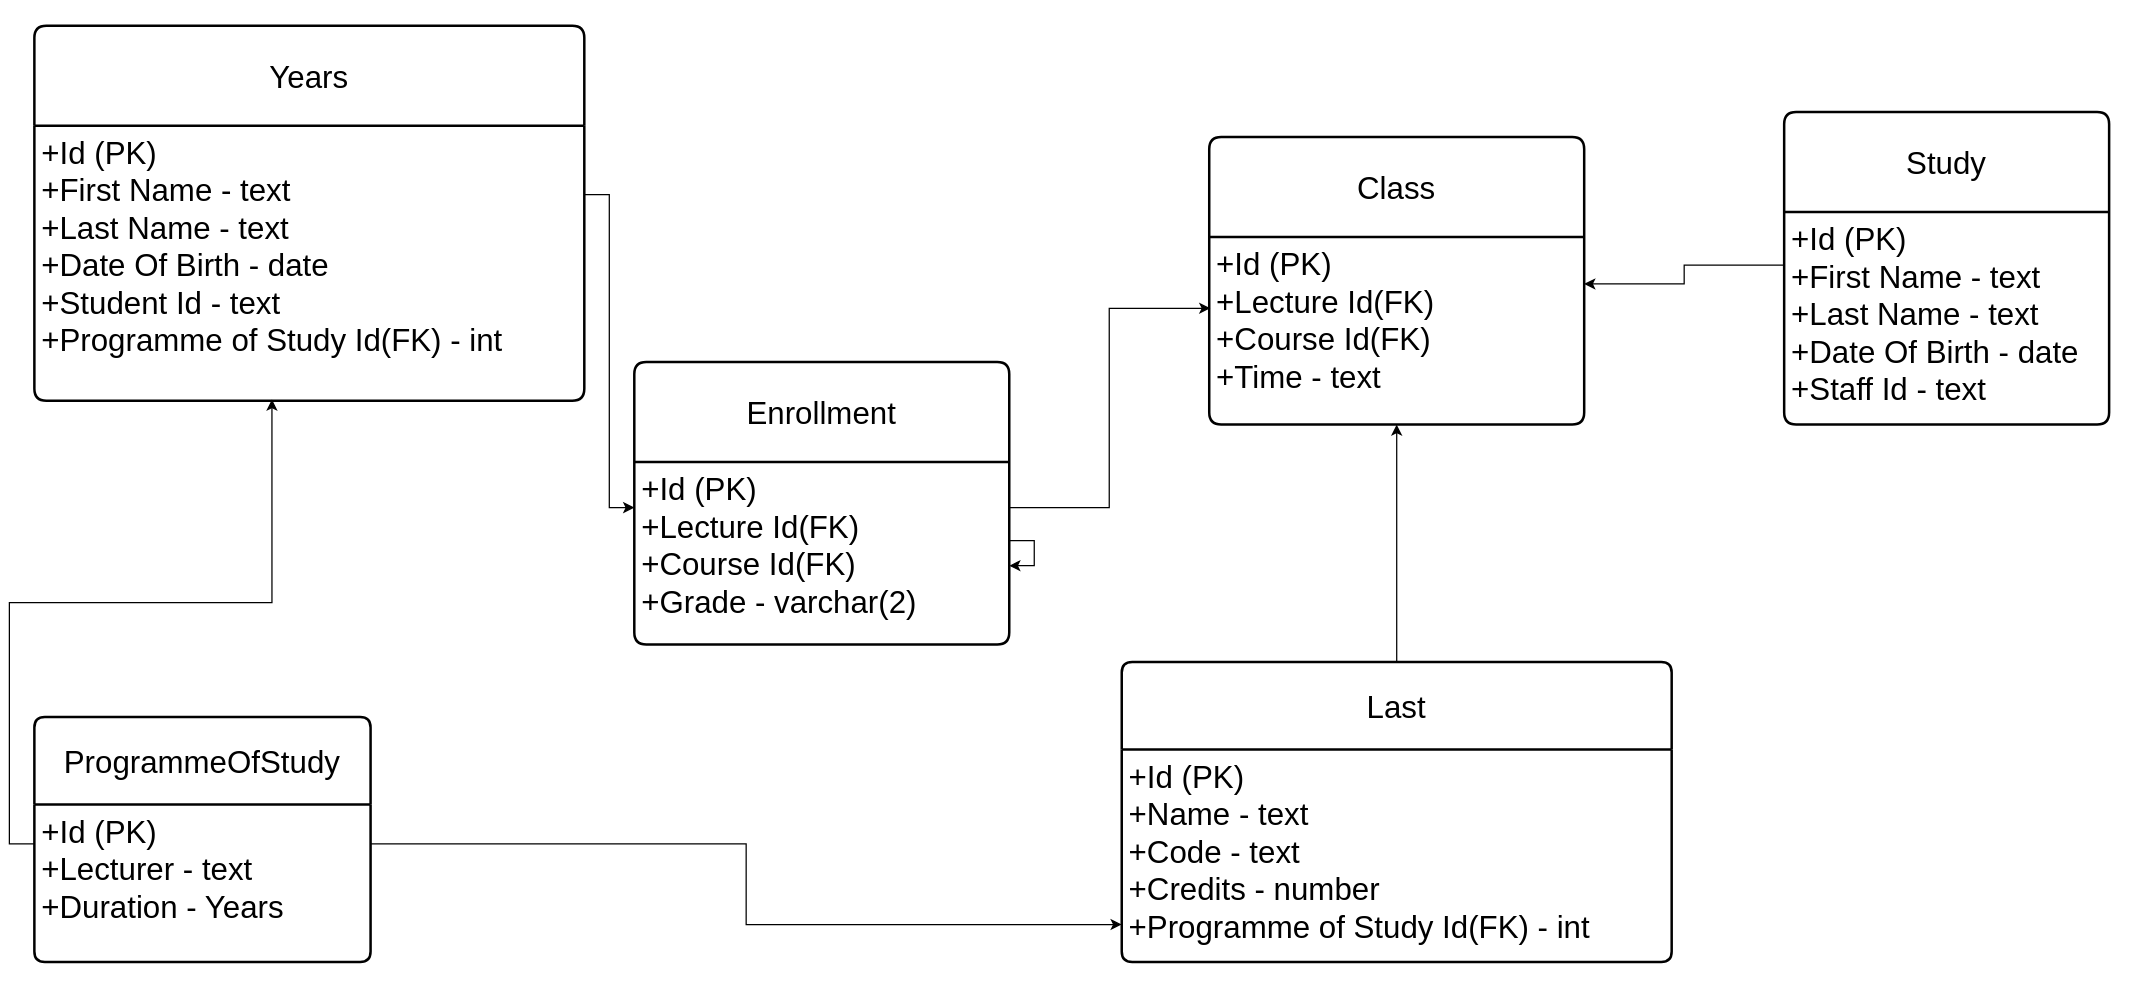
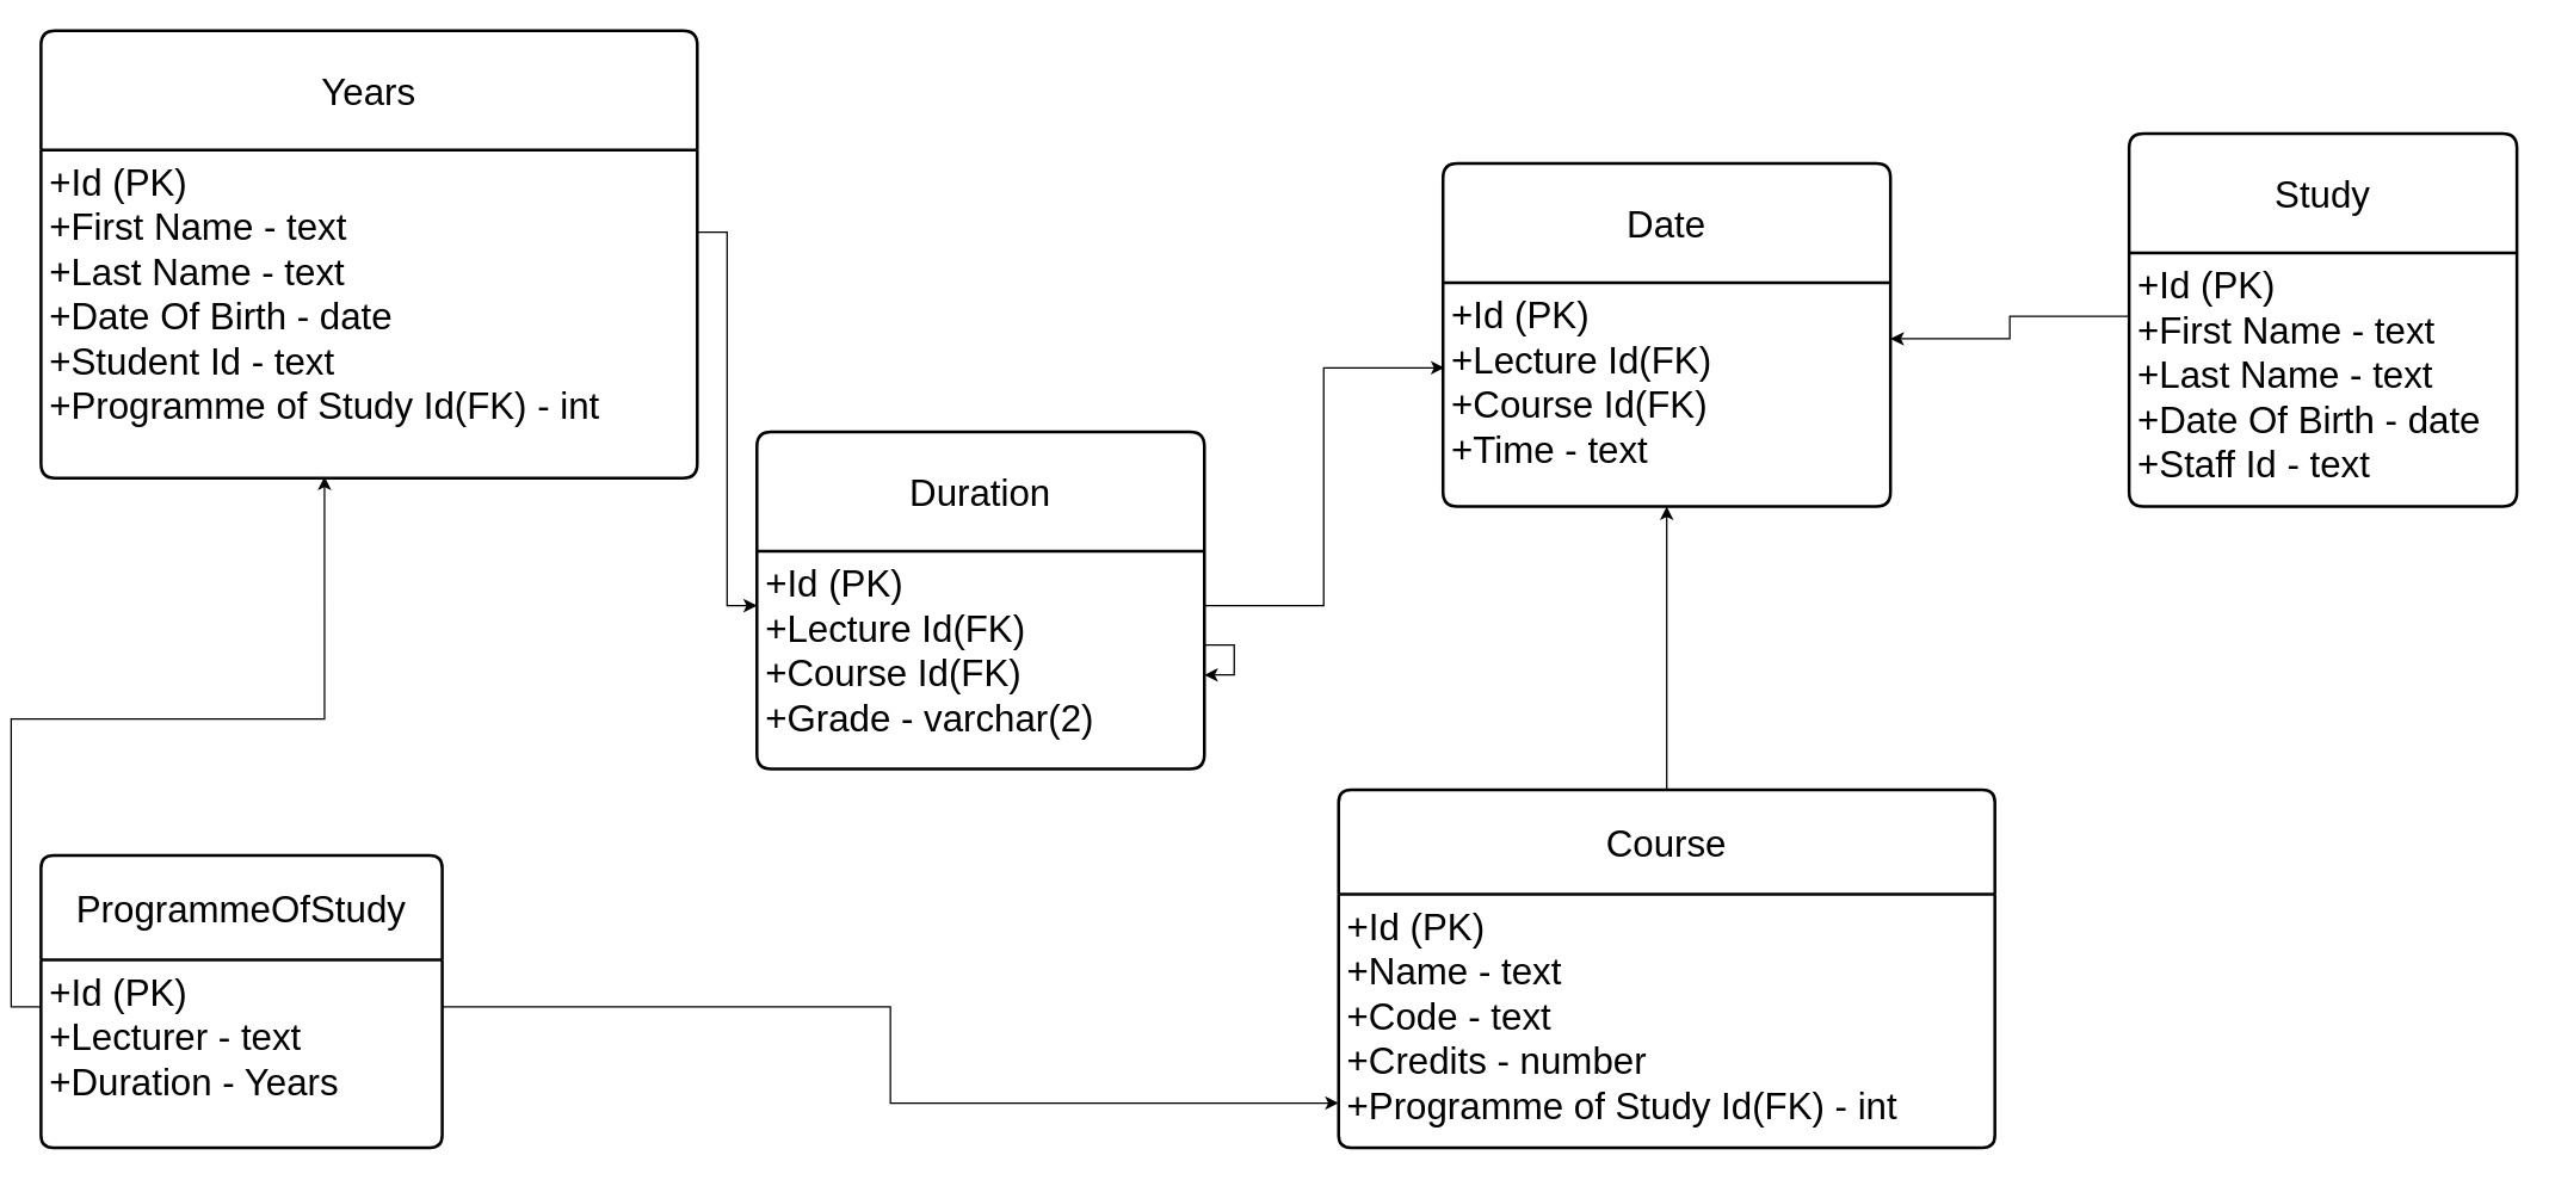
- <mxCell id="13" value="&lt;font style=&quot;font-size: 25px;&quot;&gt;Class&lt;/font&gt;" style="swimlane;childLayout=stackLayout;horizontal=1;startSize=80;horizontalStack=0;rounded=1;fontSize=14;fontStyle=0;strokeWidth=2;resizeParent=0;resizeLast=1;shadow=0;dashed=0;align=center;arcSize=4;whiteSpace=wrap;html=1;" vertex="1" parent="1"><mxGeometry x="960" y="109" width="300" height="230" as="geometry" /></mxCell>
+ <mxCell id="13" value="&lt;font style=&quot;font-size: 25px;&quot;&gt;Date&lt;/font&gt;" style="swimlane;childLayout=stackLayout;horizontal=1;startSize=80;horizontalStack=0;rounded=1;fontSize=14;fontStyle=0;strokeWidth=2;resizeParent=0;resizeLast=1;shadow=0;dashed=0;align=center;arcSize=4;whiteSpace=wrap;html=1;" vertex="1" parent="1"><mxGeometry x="960" y="109" width="300" height="230" as="geometry" /></mxCell>
- <mxCell id="16" value="&lt;font style=&quot;font-size: 25px;&quot;&gt;Enrollment&lt;/font&gt;" style="swimlane;childLayout=stackLayout;horizontal=1;startSize=80;horizontalStack=0;rounded=1;fontSize=14;fontStyle=0;strokeWidth=2;resizeParent=0;resizeLast=1;shadow=0;dashed=0;align=center;arcSize=4;whiteSpace=wrap;html=1;" vertex="1" parent="1"><mxGeometry x="500" y="289" width="300" height="226" as="geometry" /></mxCell>
+ <mxCell id="16" value="&lt;font style=&quot;font-size: 25px;&quot;&gt;Duration&lt;/font&gt;" style="swimlane;childLayout=stackLayout;horizontal=1;startSize=80;horizontalStack=0;rounded=1;fontSize=14;fontStyle=0;strokeWidth=2;resizeParent=0;resizeLast=1;shadow=0;dashed=0;align=center;arcSize=4;whiteSpace=wrap;html=1;" vertex="1" parent="1"><mxGeometry x="500" y="289" width="300" height="226" as="geometry" /></mxCell>
- <mxCell id="7" value="&lt;font style=&quot;font-size: 25px;&quot;&gt;Last&lt;/font&gt;" style="swimlane;childLayout=stackLayout;horizontal=1;startSize=70;horizontalStack=0;rounded=1;fontSize=14;fontStyle=0;strokeWidth=2;resizeParent=0;resizeLast=1;shadow=0;dashed=0;align=center;arcSize=4;whiteSpace=wrap;html=1;" parent="1" vertex="1"><mxGeometry x="890" y="529" width="440" height="240" as="geometry" /></mxCell>
+ <mxCell id="7" value="&lt;font style=&quot;font-size: 25px;&quot;&gt;Course&lt;/font&gt;" style="swimlane;childLayout=stackLayout;horizontal=1;startSize=70;horizontalStack=0;rounded=1;fontSize=14;fontStyle=0;strokeWidth=2;resizeParent=0;resizeLast=1;shadow=0;dashed=0;align=center;arcSize=4;whiteSpace=wrap;html=1;" parent="1" vertex="1"><mxGeometry x="890" y="529" width="440" height="240" as="geometry" /></mxCell>
